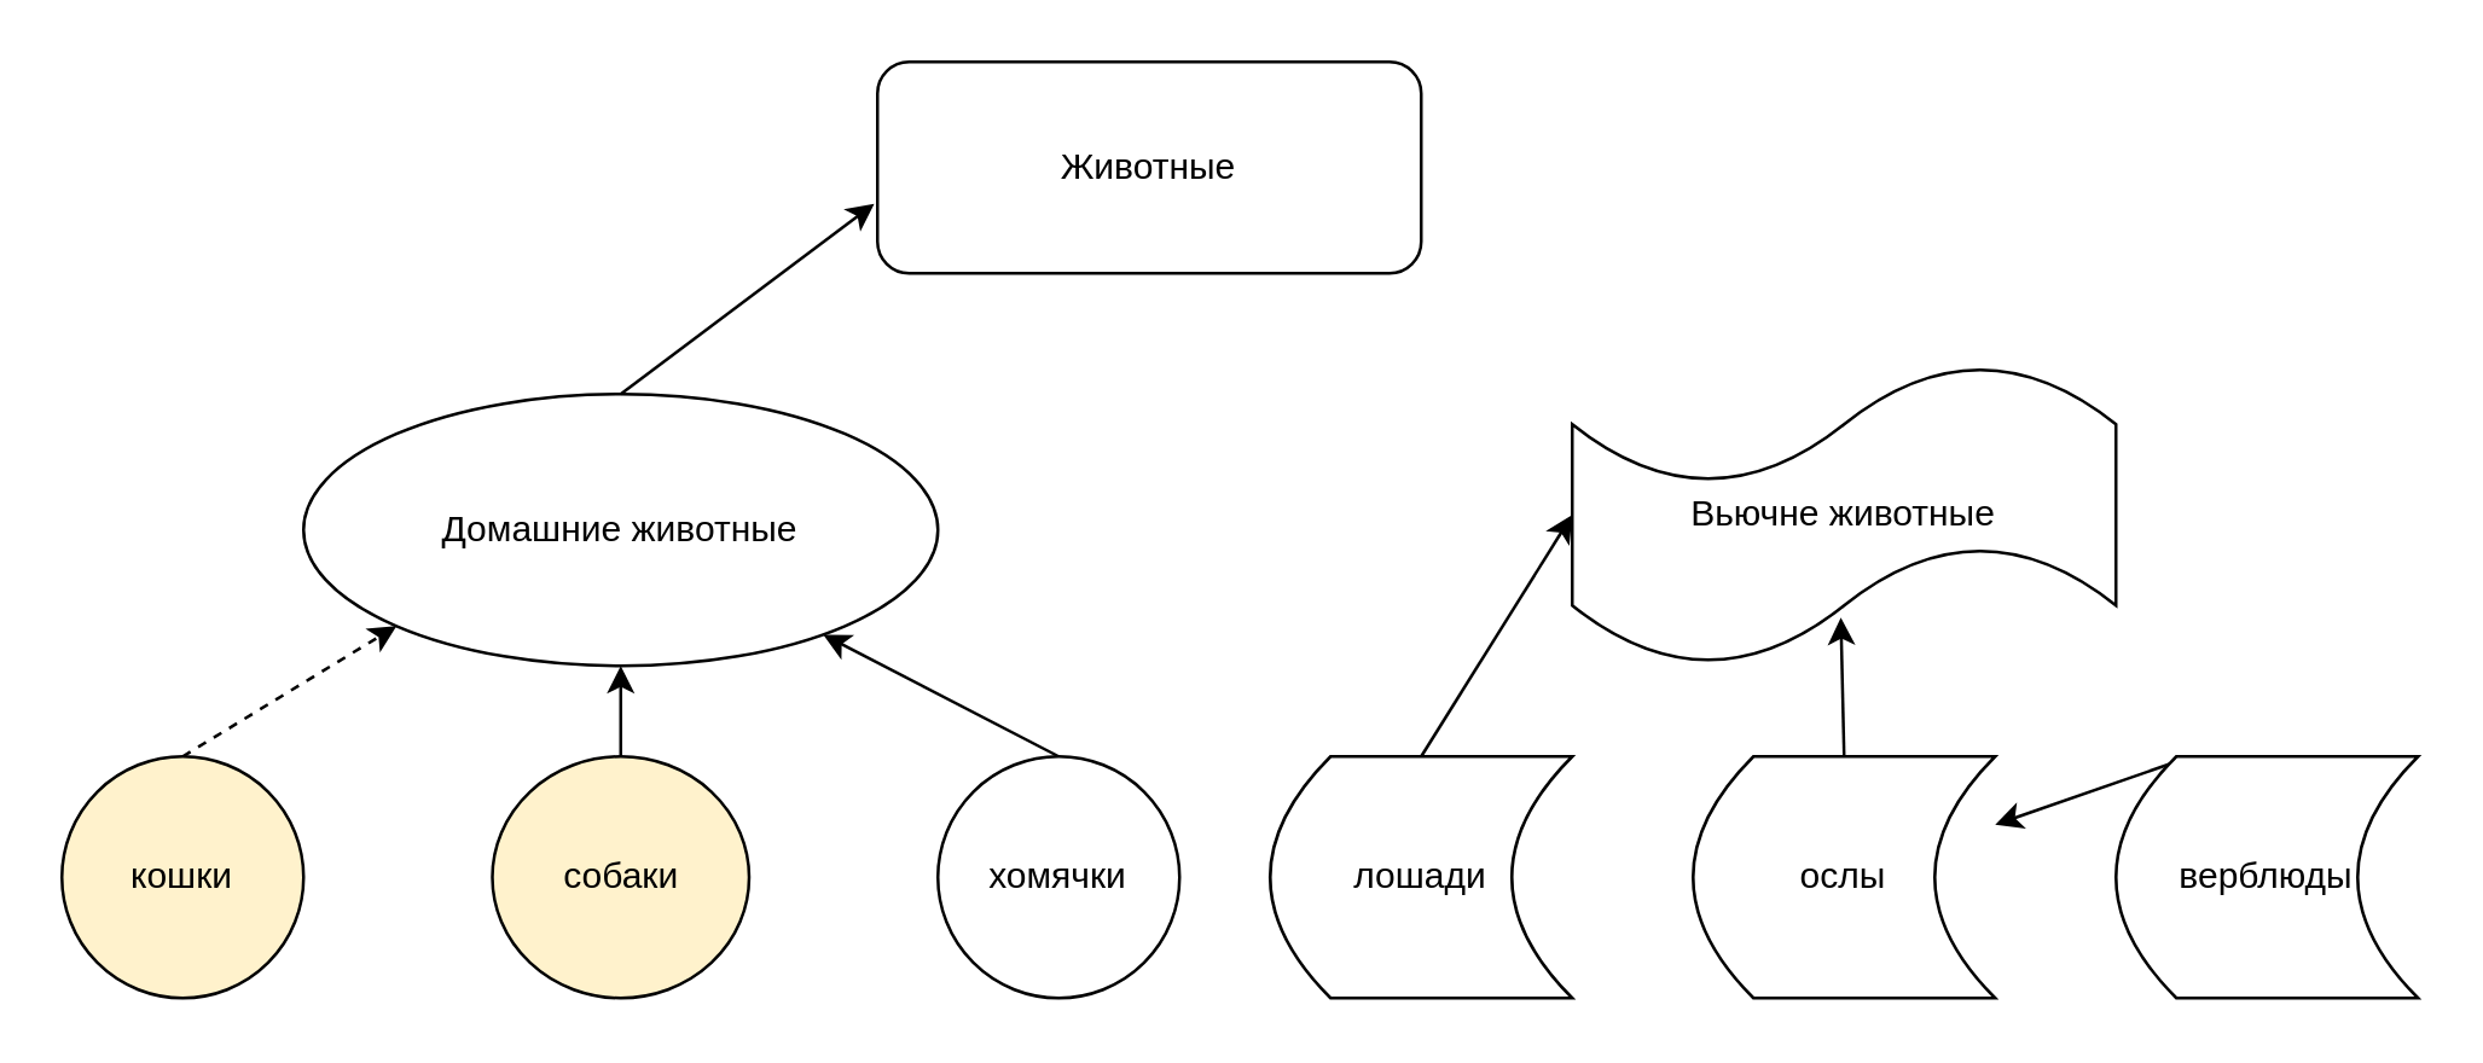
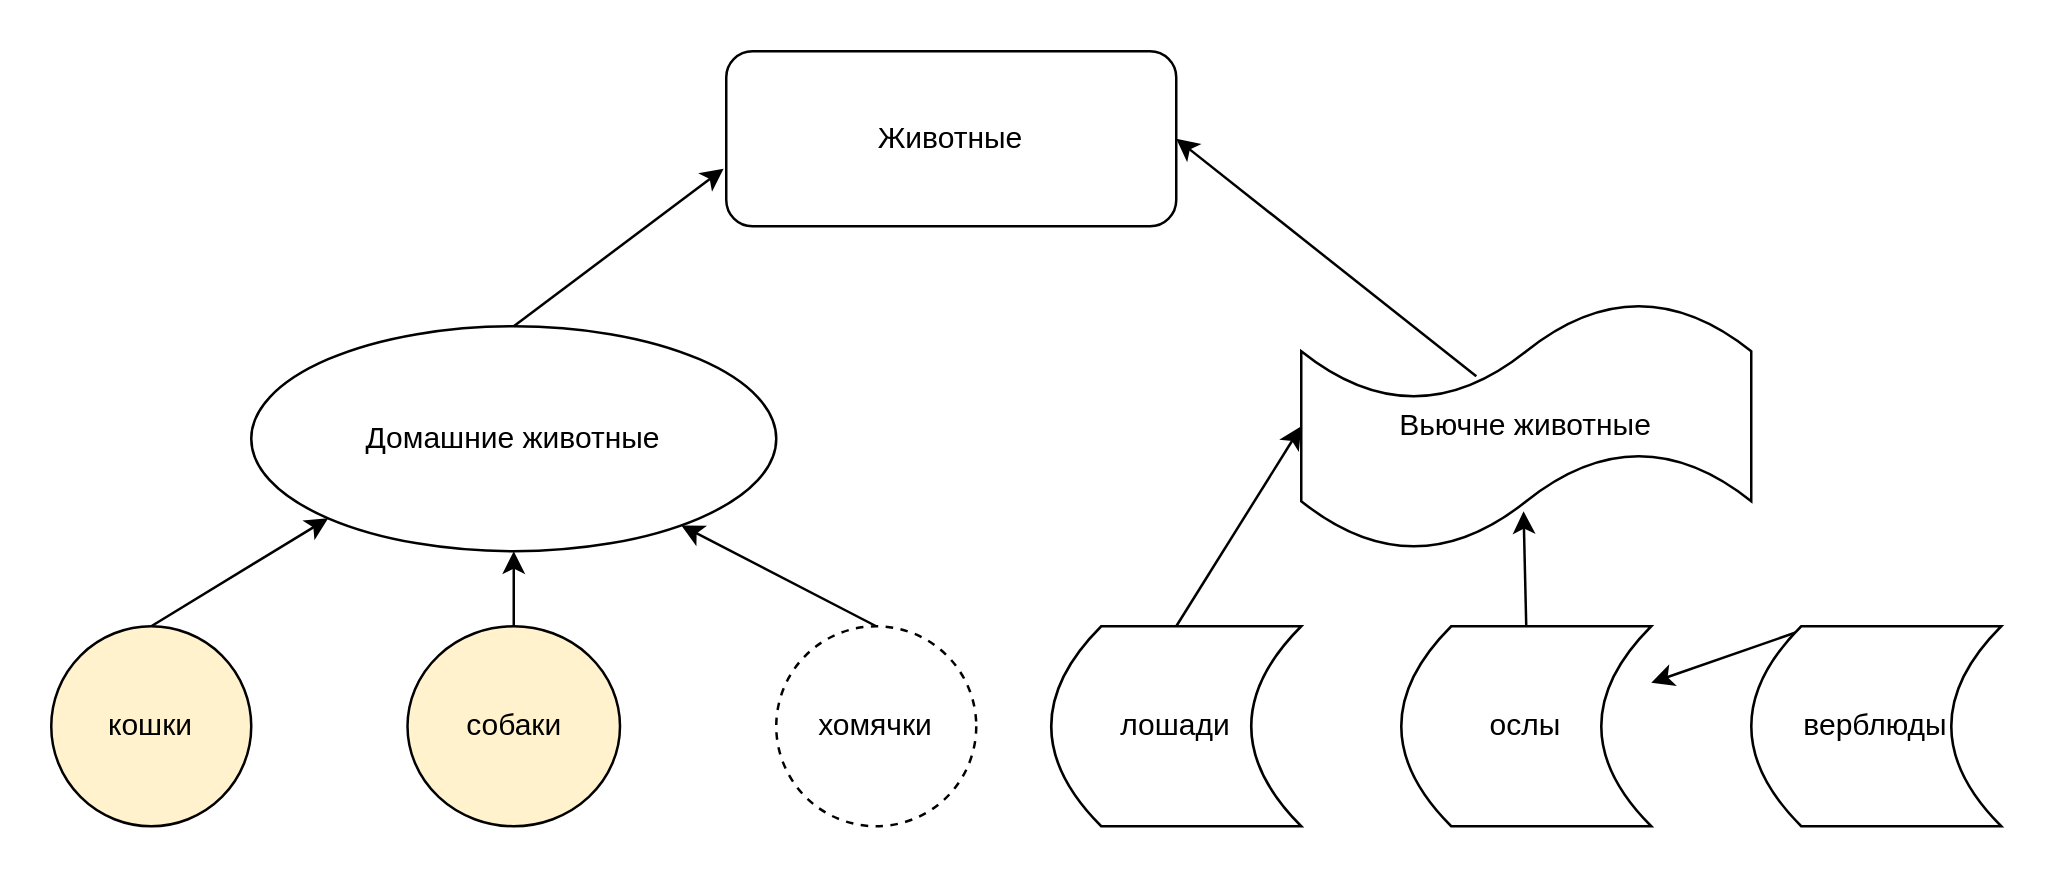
+ <mxCell id="10" style="edgeStyle=none;html=1;entryX=1;entryY=0.5;entryDx=0;entryDy=0;exitX=0.389;exitY=0.3;exitDx=0;exitDy=0;exitPerimeter=0;" edge="1" parent="1" source="11" target="2"><mxGeometry relative="1" as="geometry" /></mxCell>
- <mxCell id="3" style="edgeStyle=none;html=1;exitX=0.5;exitY=0;exitDx=0;exitDy=0;entryX=0;entryY=1;entryDx=0;entryDy=0;dashed=1;" edge="1" parent="1" source="4" target="9"><mxGeometry relative="1" as="geometry" /></mxCell>
+ <mxCell id="3" style="edgeStyle=none;html=1;exitX=0.5;exitY=0;exitDx=0;exitDy=0;entryX=0;entryY=1;entryDx=0;entryDy=0;" edge="1" parent="1" source="4" target="9"><mxGeometry relative="1" as="geometry" /></mxCell>
- <mxCell id="8" value="хомячки" style="ellipse;whiteSpace=wrap;html=1;" parent="1" vertex="1"><mxGeometry x="310" y="250" width="80" height="80" as="geometry" /></mxCell>
+ <mxCell id="8" value="хомячки" style="ellipse;whiteSpace=wrap;html=1;dashed=1;" parent="1" vertex="1"><mxGeometry x="310" y="250" width="80" height="80" as="geometry" /></mxCell>
